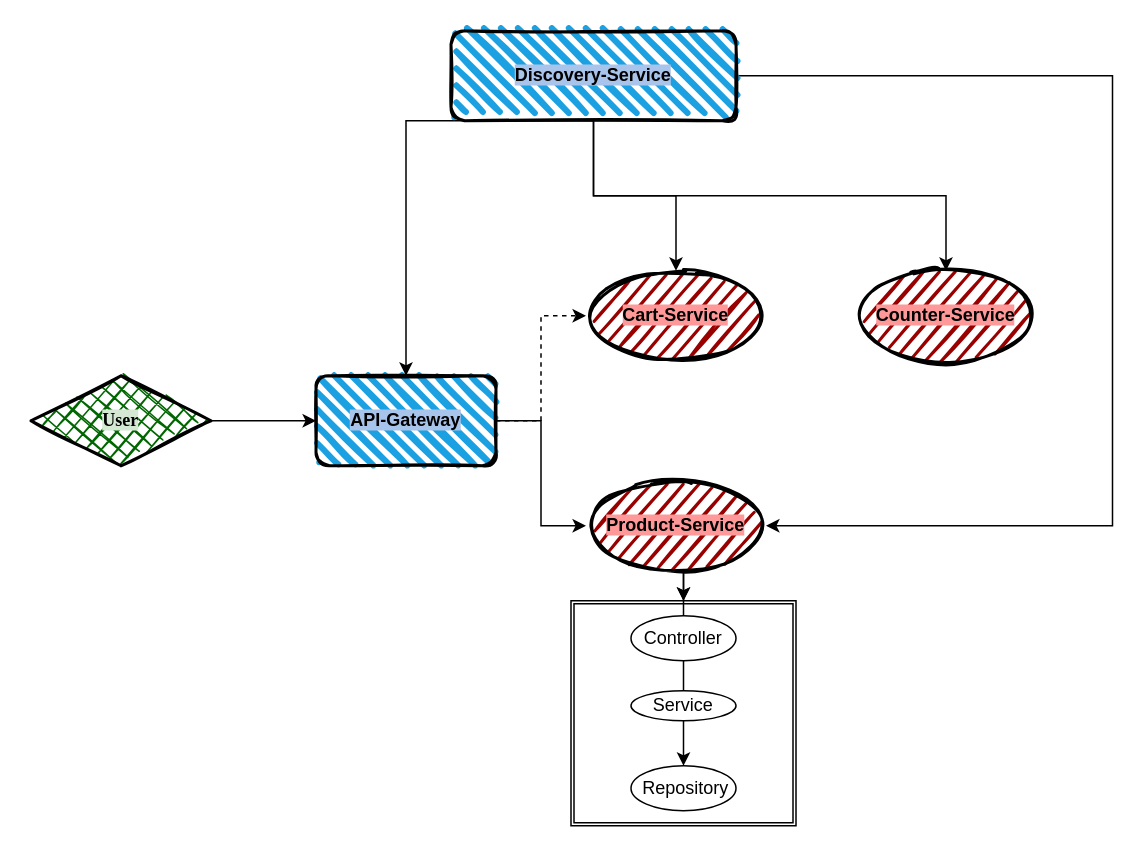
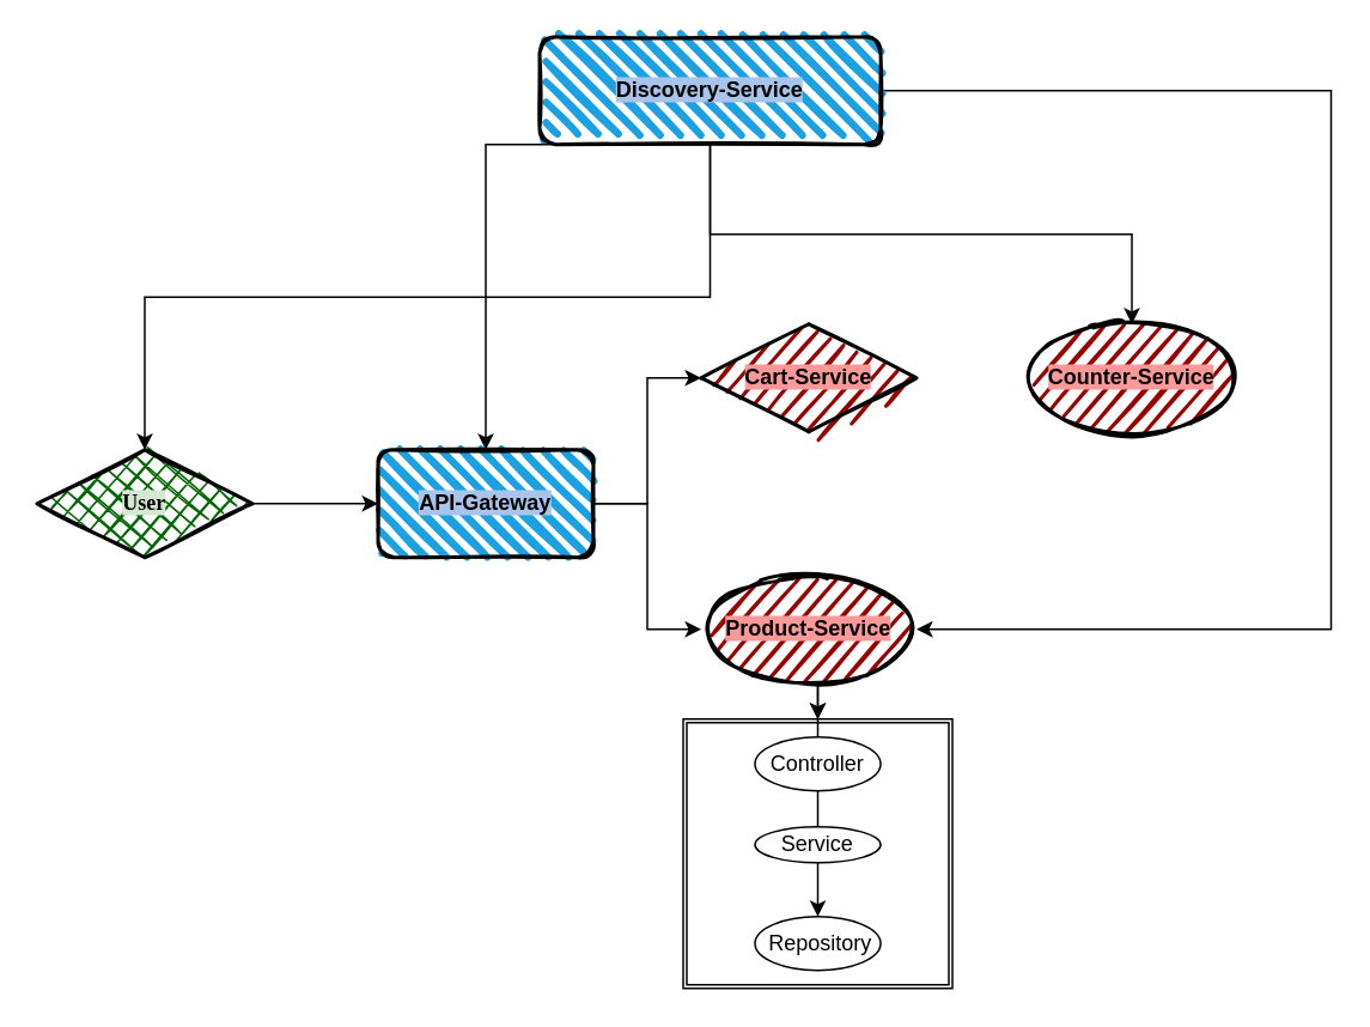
- <mxCell id="18" style="edgeStyle=orthogonalEdgeStyle;rounded=0;orthogonalLoop=1;jettySize=auto;html=1;exitX=0.5;exitY=1;exitDx=0;exitDy=0;entryX=0.5;entryY=0;entryDx=0;entryDy=0;" edge="1" parent="1" source="21" target="7"><mxGeometry relative="1" as="geometry" /></mxCell>
+ <mxCell id="18" style="edgeStyle=orthogonalEdgeStyle;rounded=0;orthogonalLoop=1;jettySize=auto;html=1;exitX=0.5;exitY=1;exitDx=0;exitDy=0;" edge="1" parent="1" source="21" target="6"><mxGeometry relative="1" as="geometry" /></mxCell>
- <mxCell id="7" value="&lt;b style=&quot;background-color: rgb(255, 153, 153);&quot;&gt;Cart-Service&lt;/b&gt;" style="ellipse;whiteSpace=wrap;html=1;strokeWidth=2;fillWeight=2;hachureGap=8;fillColor=#990000;fillStyle=dots;sketch=1;" vertex="1" parent="1"><mxGeometry x="390" y="180" width="120" height="60" as="geometry" /></mxCell>
+ <mxCell id="7" value="&lt;b style=&quot;background-color: rgb(255, 153, 153);&quot;&gt;Cart-Service&lt;/b&gt;" style="rhombus;whiteSpace=wrap;html=1;strokeWidth=2;fillWeight=2;hachureGap=8;fillColor=#990000;fillStyle=dots;sketch=1;" vertex="1" parent="1"><mxGeometry x="390" y="180" width="120" height="60" as="geometry" /></mxCell>
- <mxCell id="2" style="edgeStyle=orthogonalEdgeStyle;rounded=0;orthogonalLoop=1;jettySize=auto;html=1;entryX=0;entryY=0.5;entryDx=0;entryDy=0;dashed=1;" edge="1" parent="1" source="4" target="7"><mxGeometry relative="1" as="geometry" /></mxCell>
+ <mxCell id="2" style="edgeStyle=orthogonalEdgeStyle;rounded=0;orthogonalLoop=1;jettySize=auto;html=1;entryX=0;entryY=0.5;entryDx=0;entryDy=0;" edge="1" parent="1" source="4" target="7"><mxGeometry relative="1" as="geometry" /></mxCell>
